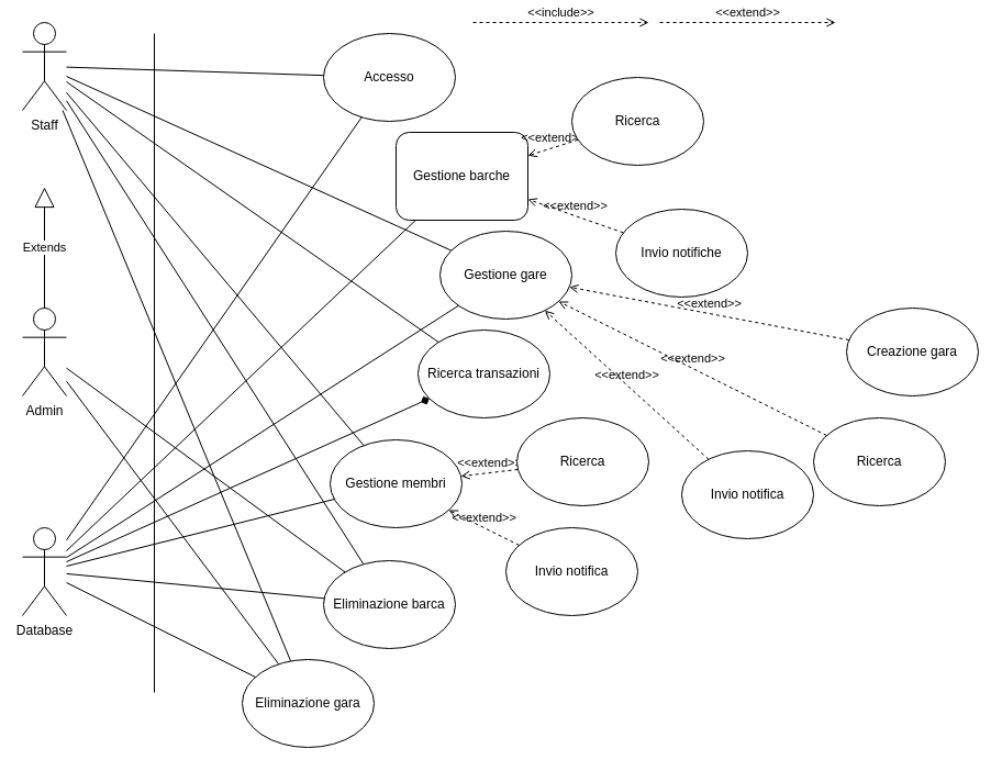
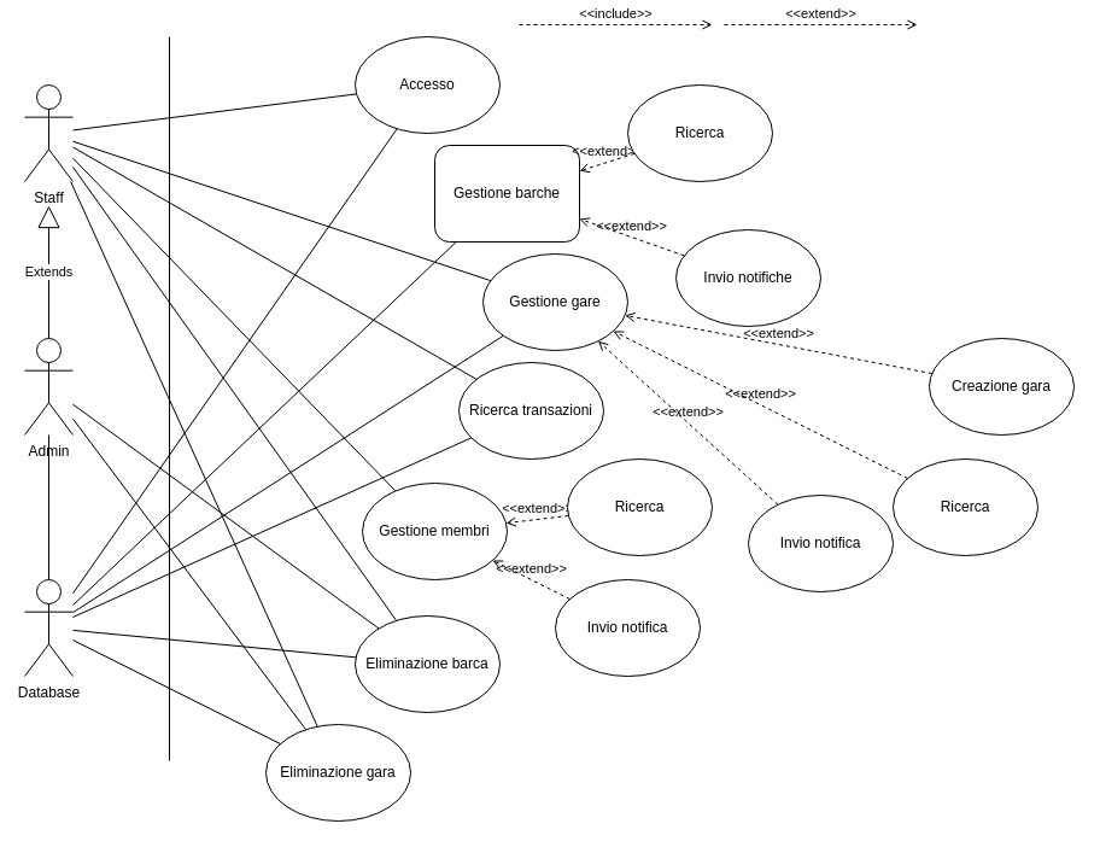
- <mxCell id="3" value="Staff" style="shape=umlActor;verticalLabelPosition=bottom;verticalAlign=top;html=1;outlineConnect=0;" vertex="1" parent="1"><mxGeometry x="20" y="20" width="40" height="80" as="geometry" /></mxCell>
+ <mxCell id="3" value="Staff" style="shape=umlActor;verticalLabelPosition=bottom;verticalAlign=top;html=1;outlineConnect=0;" vertex="1" parent="1"><mxGeometry x="20" y="70" width="40" height="80" as="geometry" /></mxCell>
- <mxCell id="35" value="" style="endArrow=diamond;html=1;rounded=0;" edge="1" parent="1" source="4" target="25"><mxGeometry width="50" height="50" relative="1" as="geometry"><mxPoint x="70" y="518.182" as="sourcePoint" /><mxPoint x="445.099" y="296.532" as="targetPoint" /></mxGeometry></mxCell>
+ <mxCell id="35" value="" style="endArrow=none;html=1;rounded=0;" edge="1" parent="1" source="4" target="25"><mxGeometry width="50" height="50" relative="1" as="geometry"><mxPoint x="70" y="518.182" as="sourcePoint" /><mxPoint x="445.099" y="296.532" as="targetPoint" /></mxGeometry></mxCell>
- <mxCell id="36" value="" style="endArrow=none;html=1;rounded=0;" edge="1" parent="1" source="4" target="27"><mxGeometry width="50" height="50" relative="1" as="geometry"><mxPoint x="70" y="521" as="sourcePoint" /><mxPoint x="400.269" y="372.379" as="targetPoint" /></mxGeometry></mxCell>
+ <mxCell id="36" value="" style="endArrow=none;html=1;rounded=0;" edge="1" parent="1" source="4" target="7"><mxGeometry width="50" height="50" relative="1" as="geometry"><mxPoint x="70" y="521" as="sourcePoint" /><mxPoint x="400.269" y="372.379" as="targetPoint" /></mxGeometry></mxCell>
